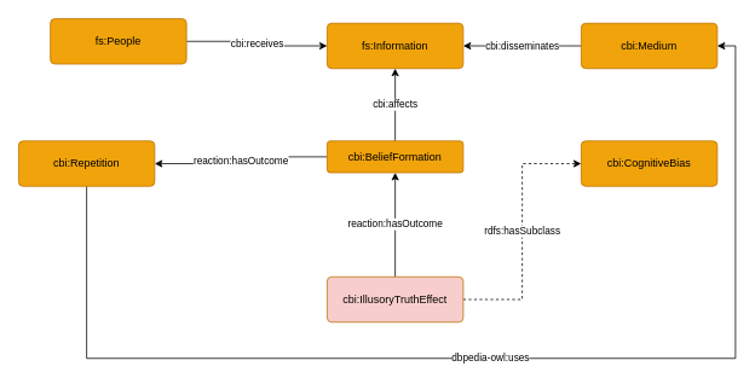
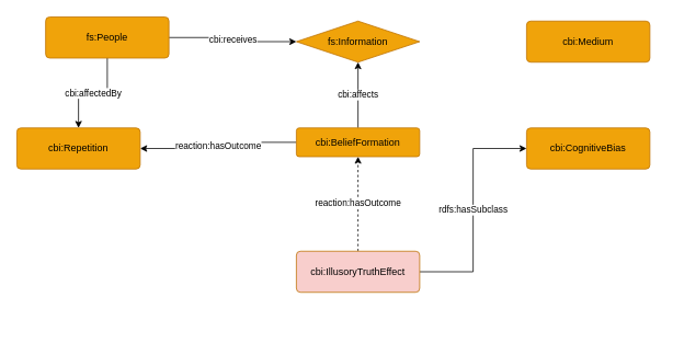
- <mxCell id="15" value="fs:Information" style="rounded=1;arcSize=10;whiteSpace=wrap;html=1;align=center;fillColor=#f0a30a;strokeColor=#BD7000;fontColor=#000000;" vertex="1" parent="1"><mxGeometry x="360" y="25" width="150" height="50" as="geometry" /></mxCell>
+ <mxCell id="15" value="fs:Information" style="rhombus;arcSize=10;whiteSpace=wrap;html=1;align=center;fillColor=#f0a30a;strokeColor=#BD7000;fontColor=#000000;" vertex="1" parent="1"><mxGeometry x="360" y="25" width="150" height="50" as="geometry" /></mxCell>
- <mxCell id="11" value="cbi:disseminates" style="edgeStyle=orthogonalEdgeStyle;rounded=0;orthogonalLoop=1;jettySize=auto;html=1;exitX=0;exitY=0.5;exitDx=0;exitDy=0;entryX=1;entryY=0.5;entryDx=0;entryDy=0;" edge="1" parent="1" source="12" target="15"><mxGeometry relative="1" as="geometry" /></mxCell>
+ <mxCell id="6" value="cbi:affectedBy" style="edgeStyle=orthogonalEdgeStyle;rounded=0;orthogonalLoop=1;jettySize=auto;html=1;entryX=0.5;entryY=0;entryDx=0;entryDy=0;" edge="1" parent="1" source="7" target="14"><mxGeometry relative="1" as="geometry" /></mxCell>
- <mxCell id="2" value="reaction:hasOutcome" style="edgeStyle=orthogonalEdgeStyle;rounded=0;orthogonalLoop=1;jettySize=auto;html=1;entryX=0.5;entryY=1;entryDx=0;entryDy=0;" edge="1" parent="1" source="4" target="10"><mxGeometry relative="1" as="geometry" /></mxCell>
+ <mxCell id="2" value="reaction:hasOutcome" style="edgeStyle=orthogonalEdgeStyle;rounded=0;orthogonalLoop=1;jettySize=auto;html=1;entryX=0.5;entryY=1;entryDx=0;entryDy=0;dashed=1;" edge="1" parent="1" source="4" target="10"><mxGeometry relative="1" as="geometry" /></mxCell>
- <mxCell id="3" value="rdfs:hasSubclass" style="edgeStyle=orthogonalEdgeStyle;rounded=0;orthogonalLoop=1;jettySize=auto;html=1;entryX=0;entryY=0.5;entryDx=0;entryDy=0;dashed=1;" edge="1" parent="1" source="4" target="16"><mxGeometry relative="1" as="geometry" /></mxCell>
+ <mxCell id="3" value="rdfs:hasSubclass" style="edgeStyle=orthogonalEdgeStyle;rounded=0;orthogonalLoop=1;jettySize=auto;html=1;entryX=0;entryY=0.5;entryDx=0;entryDy=0;" edge="1" parent="1" source="4" target="16"><mxGeometry relative="1" as="geometry" /></mxCell>
- <mxCell id="13" value="dbpedia-owl:uses" style="edgeStyle=orthogonalEdgeStyle;rounded=0;orthogonalLoop=1;jettySize=auto;html=1;entryX=1;entryY=0.5;entryDx=0;entryDy=0;" edge="1" parent="1" source="14" target="12"><mxGeometry relative="1" as="geometry"><Array as="points"><mxPoint x="95" y="395" /><mxPoint x="810" y="395" /><mxPoint x="810" y="50" /></Array></mxGeometry></mxCell>
